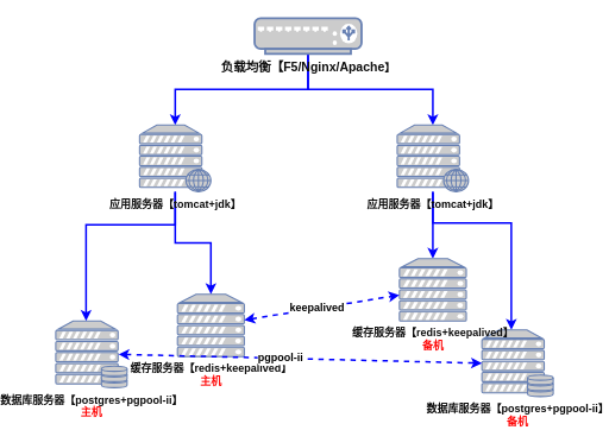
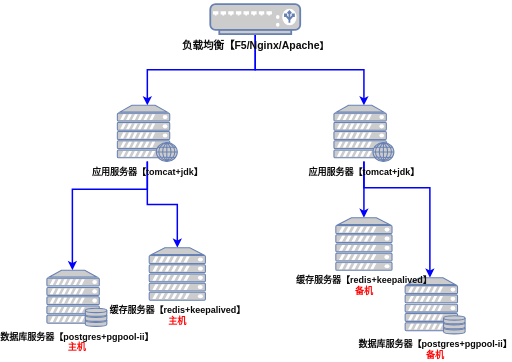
- <mxCell id="4" value="&lt;font color=&quot;#0D0D0D&quot;&gt;&lt;b&gt;&lt;font style=&quot;font-size: 14px&quot;&gt;负载均衡【F5/Nginx/Apache&lt;/font&gt;】&lt;/b&gt;&lt;/font&gt;" style="fontColor=#0066CC;verticalAlign=top;verticalLabelPosition=bottom;labelPosition=center;align=center;html=1;outlineConnect=0;fillColor=#CCCCCC;strokeColor=#6881B3;gradientColor=none;gradientDirection=north;strokeWidth=2;shape=mxgraph.networks.load_balancer;" vertex="1" parent="1"><mxGeometry x="243" y="20" width="120" height="40" as="geometry" /></mxCell>
+ <mxCell id="4" value="&lt;font color=&quot;#0D0D0D&quot;&gt;&lt;b&gt;&lt;font style=&quot;font-size: 14px&quot;&gt;负载均衡【F5/Nginx/Apache&lt;/font&gt;】&lt;/b&gt;&lt;/font&gt;" style="fontColor=#0066CC;verticalAlign=top;verticalLabelPosition=bottom;labelPosition=center;align=center;html=1;outlineConnect=0;fillColor=#CCCCCC;strokeColor=#6881B3;gradientColor=none;gradientDirection=north;strokeWidth=2;shape=mxgraph.networks.load_balancer;" vertex="1" parent="1"><mxGeometry x="238" y="5" width="120" height="40" as="geometry" /></mxCell>
- <mxCell id="15" value="" style="endArrow=classic;startArrow=classic;html=1;dashed=1;strokeColor=#0000FF;strokeWidth=2;" edge="1" parent="1" source="13" target="14"><mxGeometry width="50" height="50" relative="1" as="geometry"><mxPoint x="-37" y="570" as="sourcePoint" /><mxPoint x="13" y="520" as="targetPoint" /></mxGeometry></mxCell>
- <mxCell id="16" value="&lt;div&gt;&lt;b&gt;keepalived&lt;/b&gt;&lt;/div&gt;" style="text;html=1;resizable=0;points=[];align=center;verticalAlign=middle;labelBackgroundColor=#ffffff;" vertex="1" connectable="0" parent="15"><mxGeometry x="-0.067" relative="1" as="geometry"><mxPoint as="offset" /></mxGeometry></mxCell>
- <mxCell id="17" value="" style="endArrow=classic;startArrow=classic;html=1;dashed=1;exitX=0.88;exitY=0.5;exitDx=0;exitDy=0;exitPerimeter=0;entryX=0;entryY=0.5;entryDx=0;entryDy=0;entryPerimeter=0;strokeColor=#0000FF;strokeWidth=2;" edge="1" parent="1" source="11" target="12"><mxGeometry width="50" height="50" relative="1" as="geometry"><mxPoint x="253" y="360" as="sourcePoint" /><mxPoint x="303" y="310" as="targetPoint" /></mxGeometry></mxCell>
- <mxCell id="18" value="&lt;b&gt;pgpool-ii&lt;/b&gt;" style="text;html=1;resizable=0;points=[];align=center;verticalAlign=middle;labelBackgroundColor=#ffffff;" vertex="1" connectable="0" parent="17"><mxGeometry x="-0.124" y="-2" relative="1" as="geometry"><mxPoint x="2.5" y="-2" as="offset" /></mxGeometry></mxCell>
